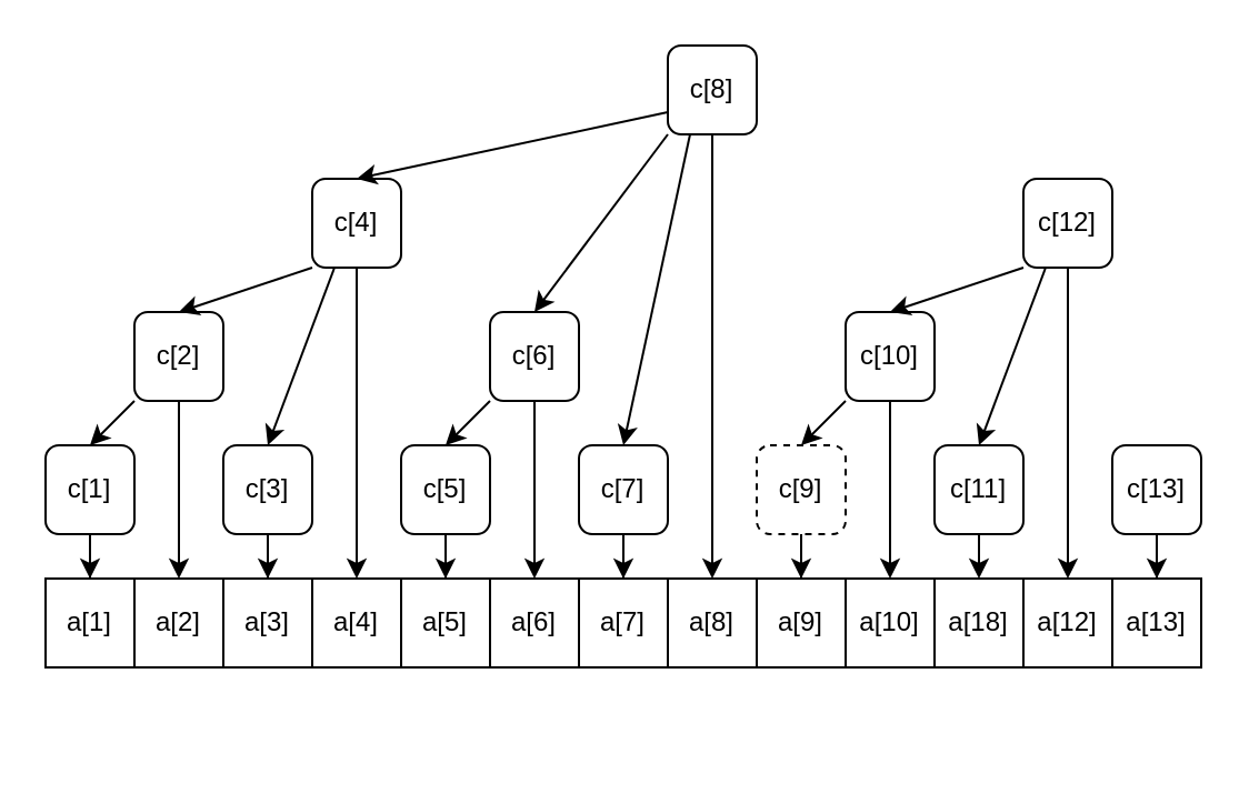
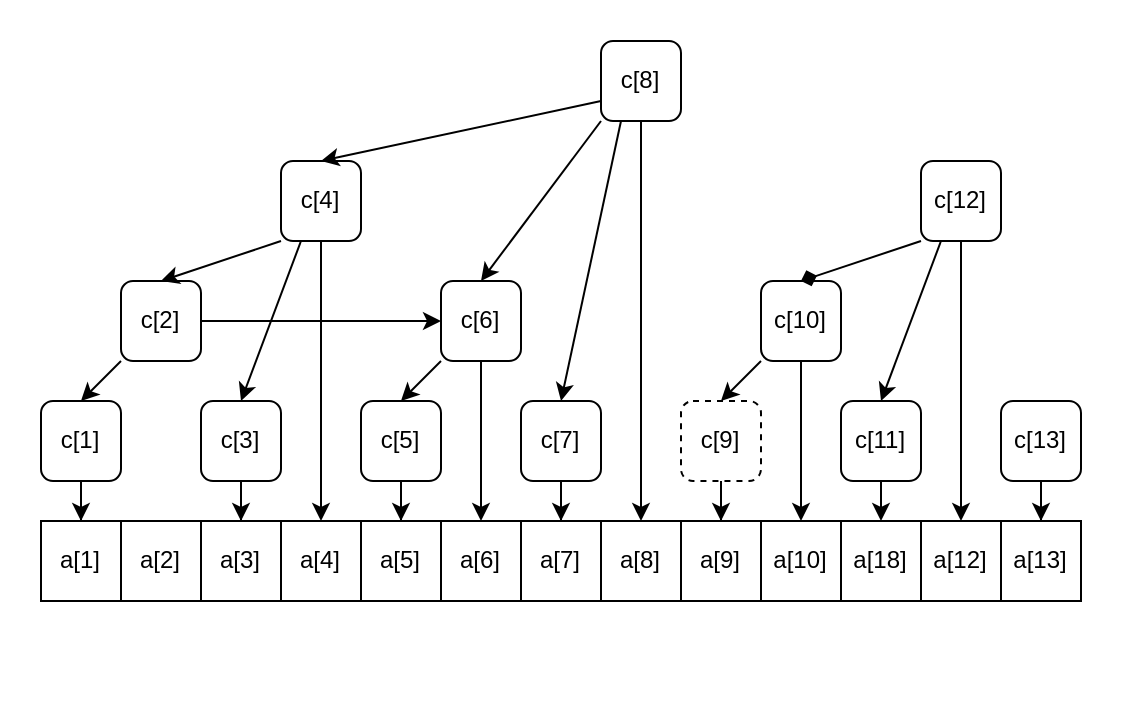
- <mxCell id="46" value="" style="endArrow=classic;html=1;exitX=0;exitY=1;exitDx=0;exitDy=0;entryX=0.5;entryY=0;entryDx=0;entryDy=0;" edge="1" parent="1" source="36" target="32"><mxGeometry width="50" height="50" relative="1" as="geometry"><mxPoint x="370" y="140" as="sourcePoint" /><mxPoint x="420" y="90" as="targetPoint" /></mxGeometry></mxCell>
+ <mxCell id="46" value="" style="endArrow=diamond;html=1;exitX=0;exitY=1;exitDx=0;exitDy=0;entryX=0.5;entryY=0;entryDx=0;entryDy=0;" edge="1" parent="1" source="36" target="32"><mxGeometry width="50" height="50" relative="1" as="geometry"><mxPoint x="370" y="140" as="sourcePoint" /><mxPoint x="420" y="90" as="targetPoint" /></mxGeometry></mxCell>
- <mxCell id="17" style="edgeStyle=orthogonalEdgeStyle;rounded=0;orthogonalLoop=1;jettySize=auto;html=1;entryX=0.5;entryY=0;entryDx=0;entryDy=0;" edge="1" parent="1" source="18" target="3"><mxGeometry relative="1" as="geometry" /></mxCell>
+ <mxCell id="17" style="edgeStyle=orthogonalEdgeStyle;rounded=0;orthogonalLoop=1;jettySize=auto;html=1;" edge="1" parent="1" source="18" target="26"><mxGeometry relative="1" as="geometry" /></mxCell>
